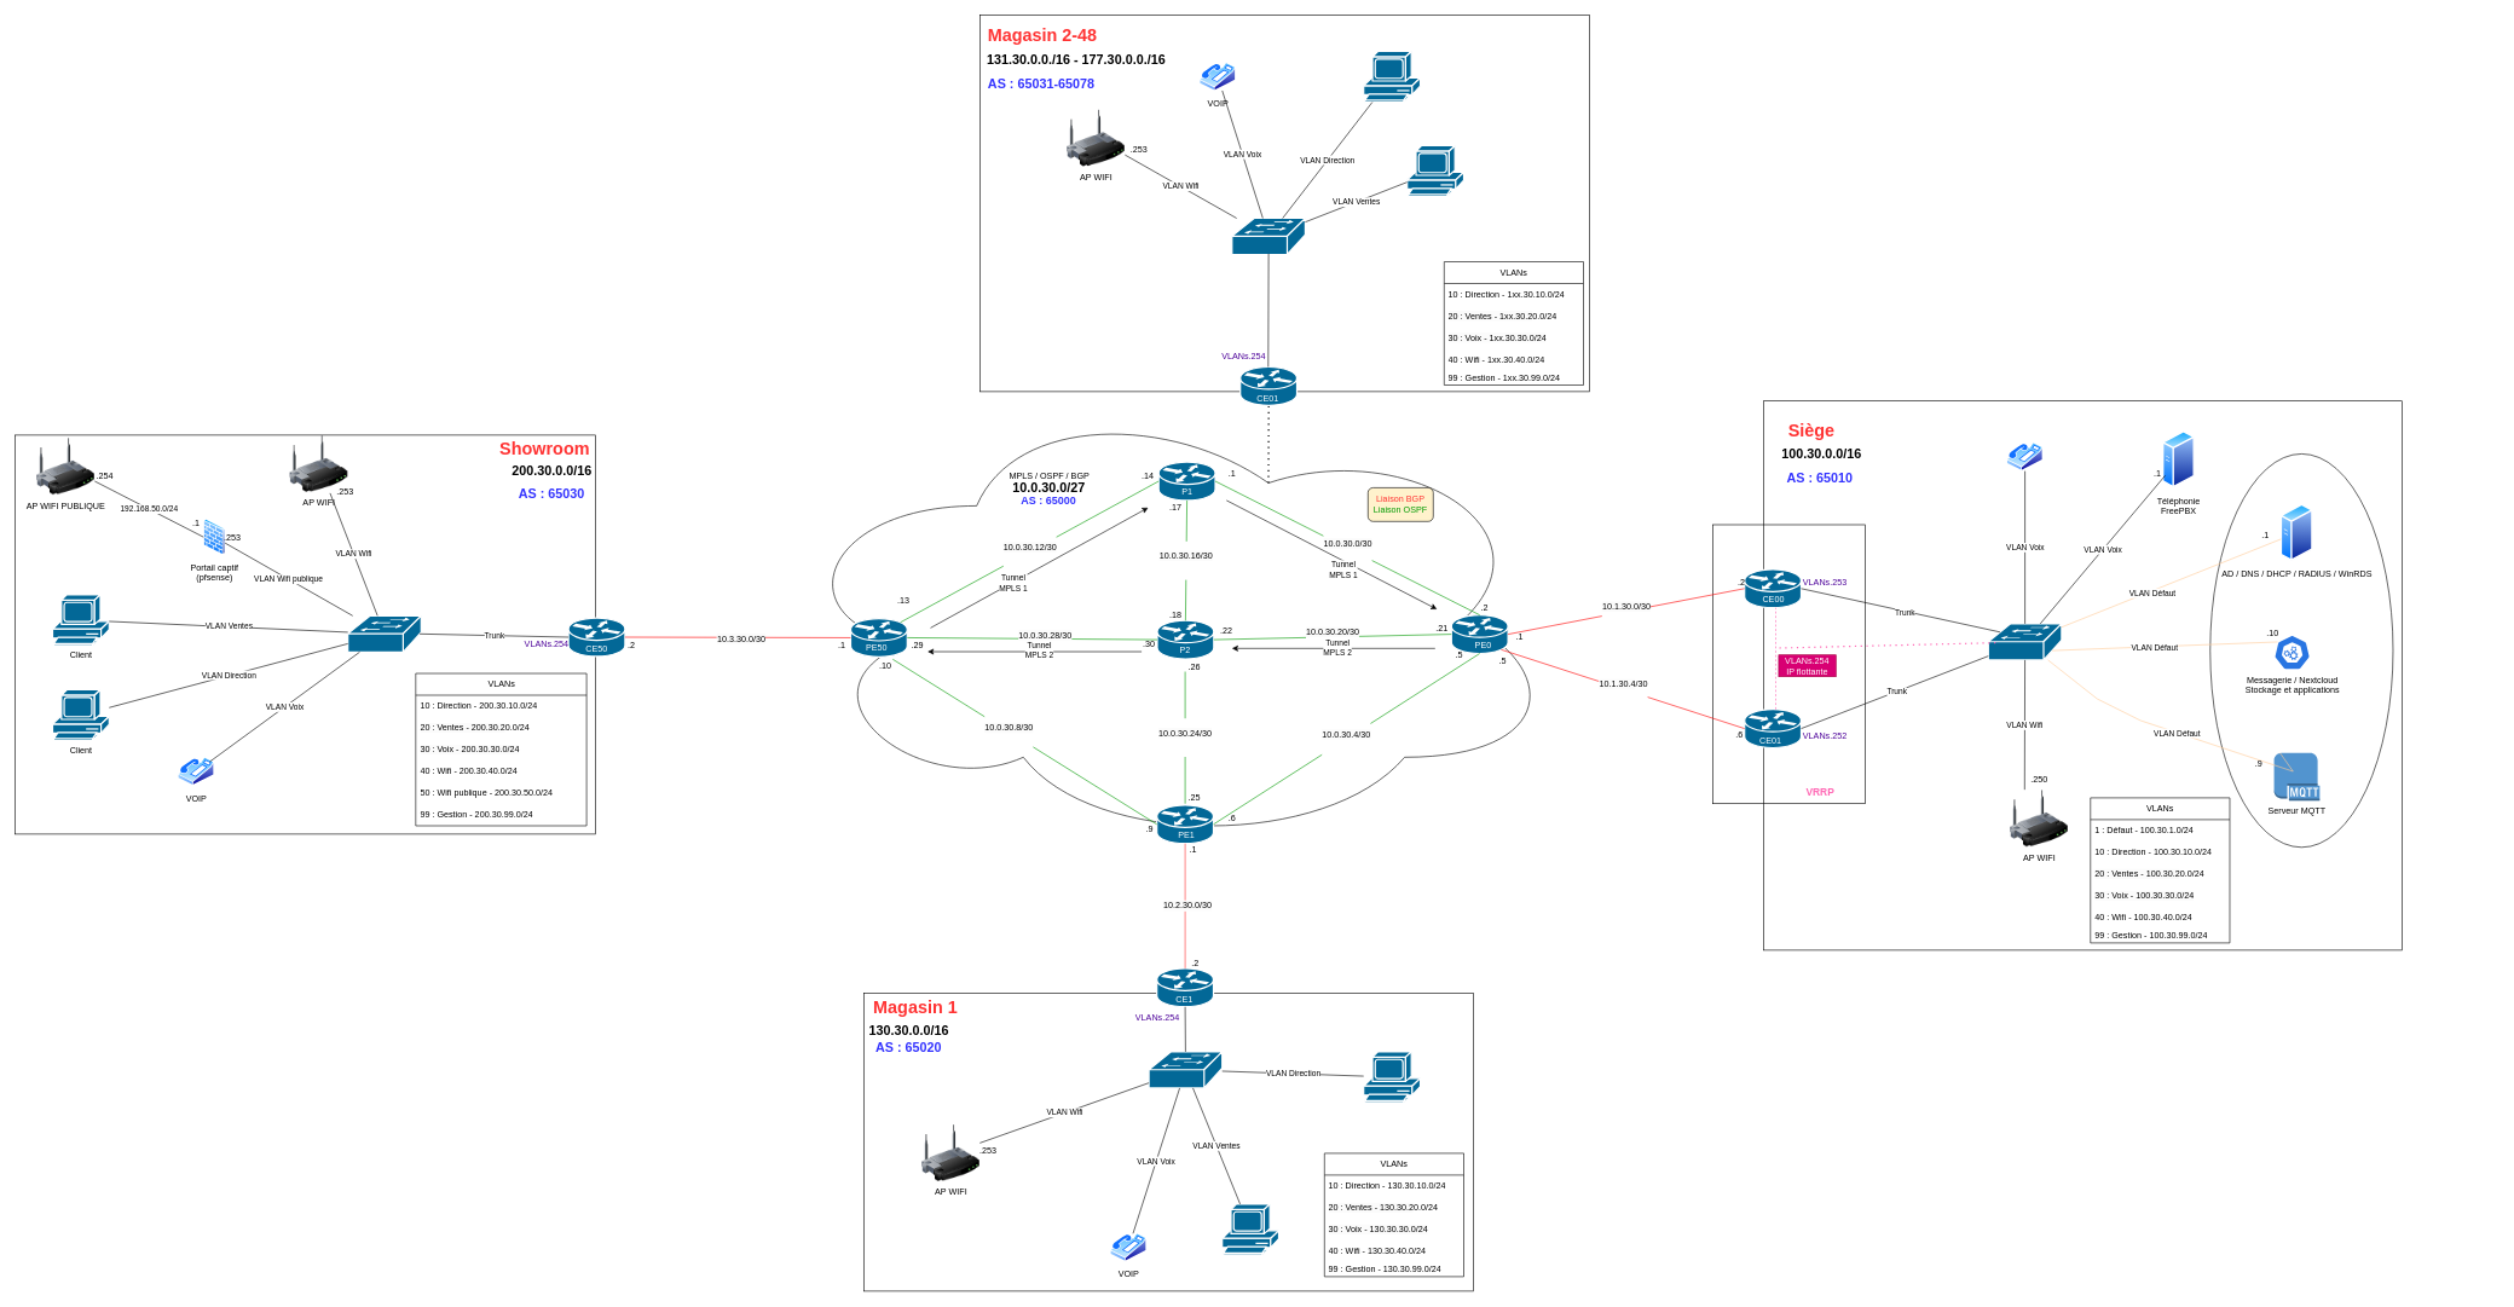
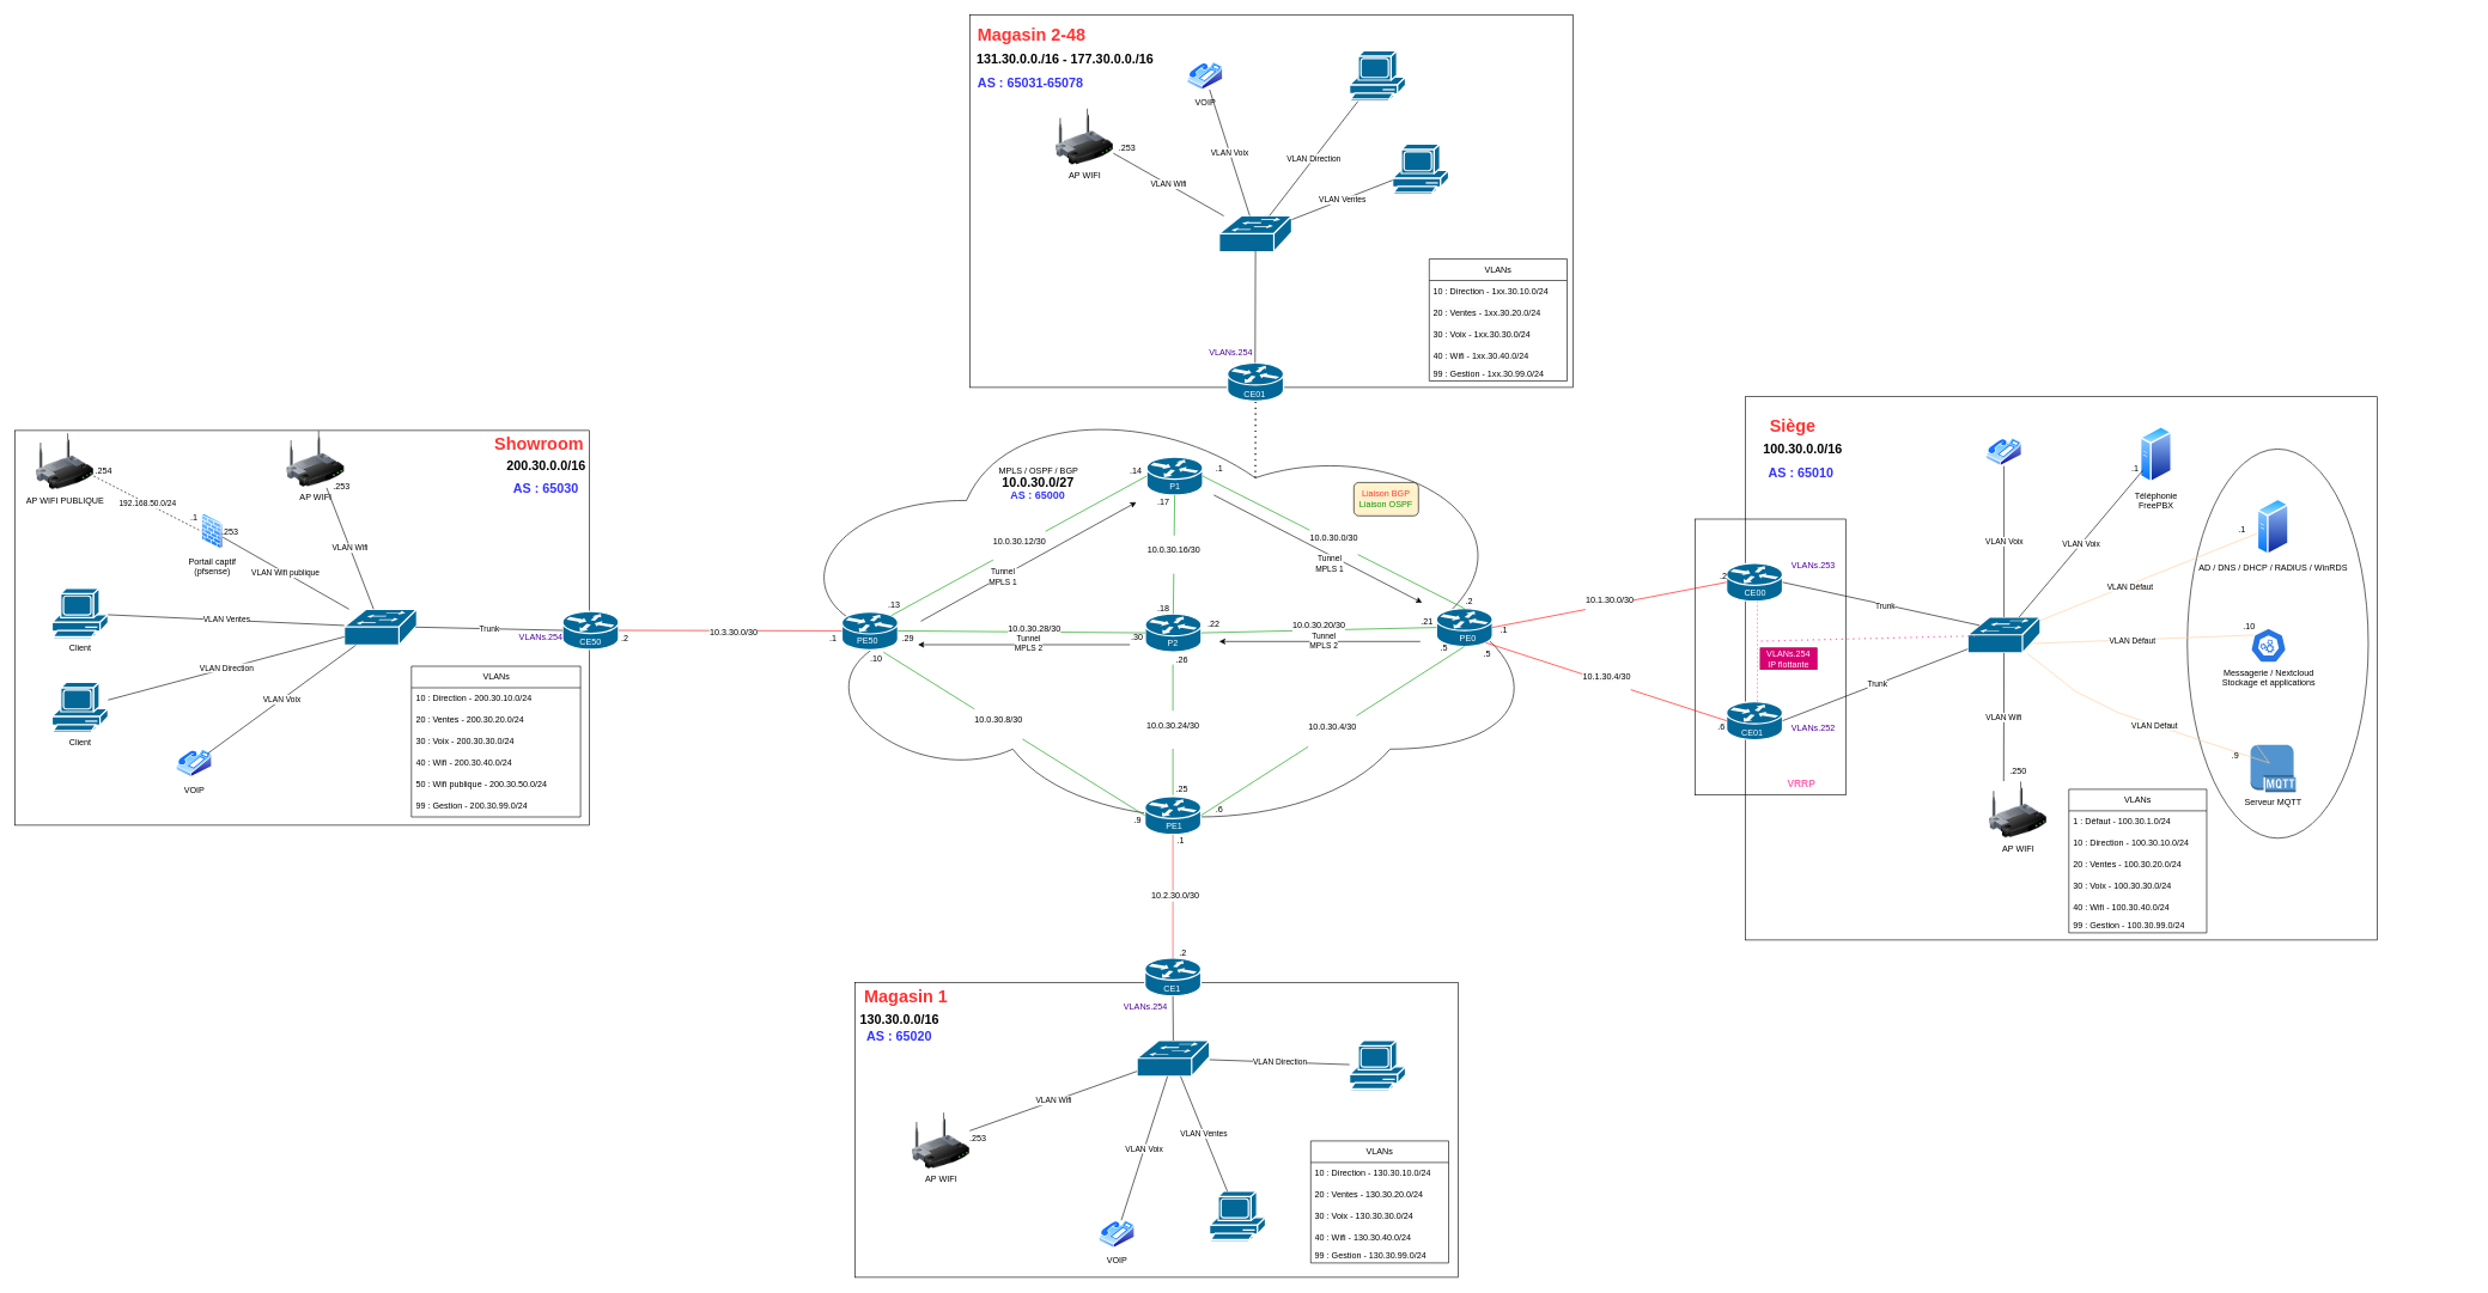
- <mxCell id="91" value="192.168.50.0/24" style="endArrow=none;html=1;rounded=0;entryX=0;entryY=0.5;entryDx=0;entryDy=0;exitX=1;exitY=0.75;exitDx=0;exitDy=0;" parent="1" source="83" target="89" edge="1"><mxGeometry width="50" height="50" relative="1" as="geometry"><mxPoint x="-50" y="689" as="sourcePoint" /><mxPoint x="0" y="639" as="targetPoint" /></mxGeometry></mxCell>
+ <mxCell id="91" value="192.168.50.0/24" style="endArrow=none;html=1;rounded=0;entryX=0;entryY=0.5;entryDx=0;entryDy=0;exitX=1;exitY=0.75;exitDx=0;exitDy=0;dashed=1;" parent="1" source="83" target="89" edge="1"><mxGeometry width="50" height="50" relative="1" as="geometry"><mxPoint x="-50" y="689" as="sourcePoint" /><mxPoint x="0" y="639" as="targetPoint" /></mxGeometry></mxCell>
- <mxCell id="96" value="&lt;span style=&quot;color: rgb(76, 0, 153);&quot;&gt;VLANs.253&lt;/span&gt;" style="text;html=1;align=center;verticalAlign=middle;whiteSpace=wrap;rounded=0;" parent="1" vertex="1"><mxGeometry x="2495" y="789" width="40" height="28" as="geometry" /></mxCell>
+ <mxCell id="96" value="&lt;span style=&quot;color: rgb(76, 0, 153);&quot;&gt;VLANs.253&lt;/span&gt;" style="text;html=1;align=center;verticalAlign=middle;whiteSpace=wrap;rounded=0;" parent="1" vertex="1"><mxGeometry x="2505" y="774" width="40" height="28" as="geometry" /></mxCell>
- <mxCell id="27" value=".13" style="text;html=1;align=center;verticalAlign=middle;whiteSpace=wrap;rounded=0;" parent="1" vertex="1"><mxGeometry x="1230" y="818.25" width="30" height="18.5" as="geometry" /></mxCell>
+ <mxCell id="27" value=".13" style="text;html=1;align=center;verticalAlign=middle;whiteSpace=wrap;rounded=0;" parent="1" vertex="1"><mxGeometry x="1230" y="833.25" width="30" height="18.5" as="geometry" /></mxCell>
- <mxCell id="179" value="&lt;span style=&quot;color: rgb(76, 0, 153);&quot;&gt;VLANs.252&lt;/span&gt;" style="text;html=1;align=center;verticalAlign=middle;whiteSpace=wrap;rounded=0;" vertex="1" parent="1"><mxGeometry x="2495" y="1000" width="40" height="28" as="geometry" /></mxCell>
+ <mxCell id="179" value="&lt;span style=&quot;color: rgb(76, 0, 153);&quot;&gt;VLANs.252&lt;/span&gt;" style="text;html=1;align=center;verticalAlign=middle;whiteSpace=wrap;rounded=0;" vertex="1" parent="1"><mxGeometry x="2505" y="1000" width="40" height="28" as="geometry" /></mxCell>
